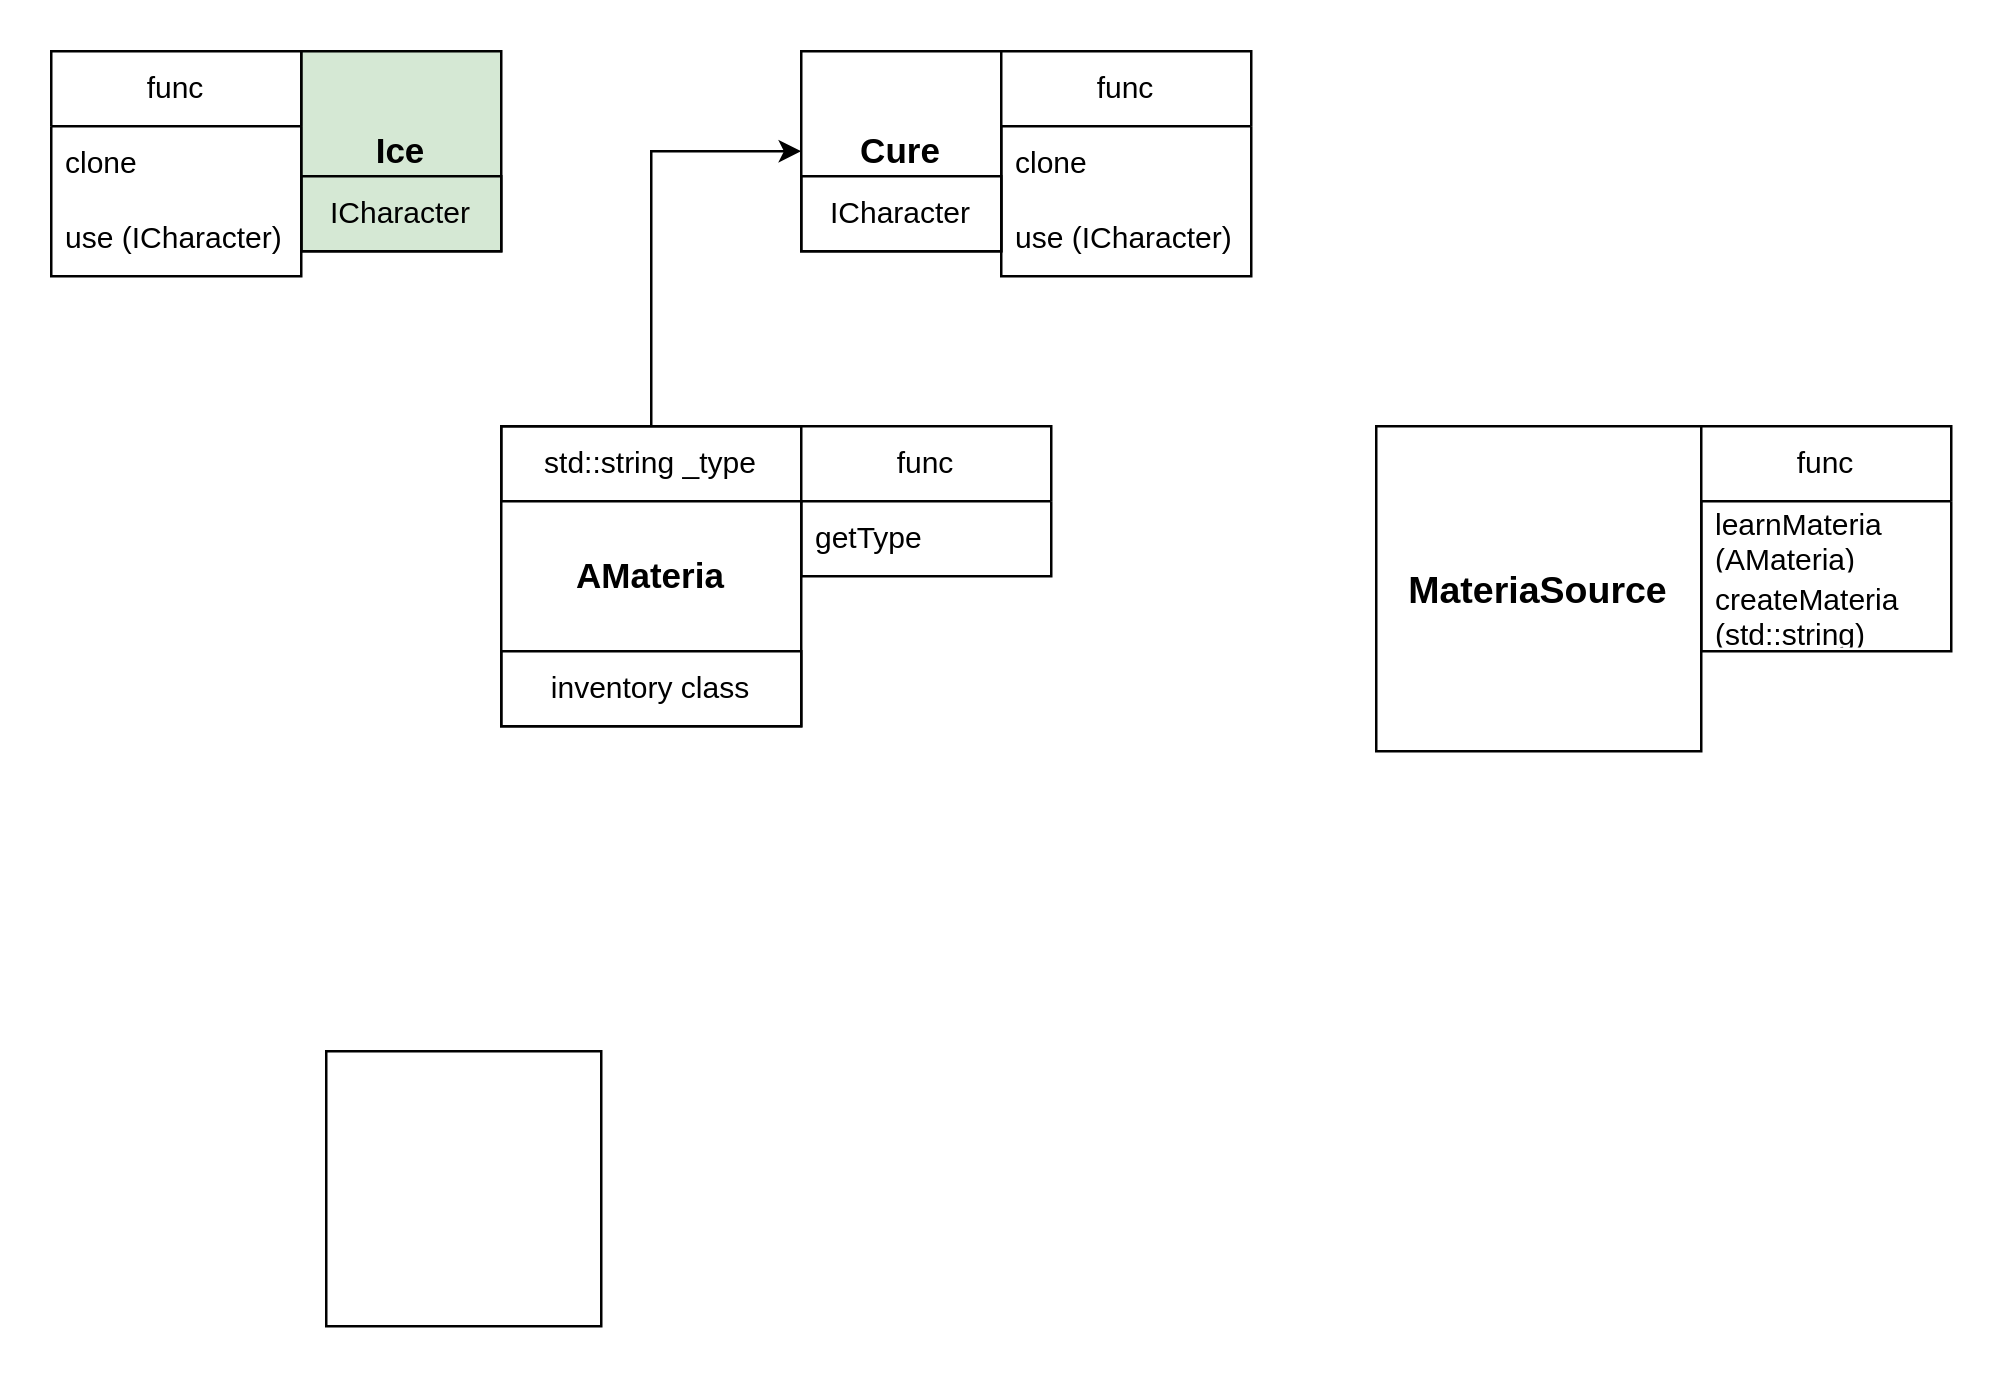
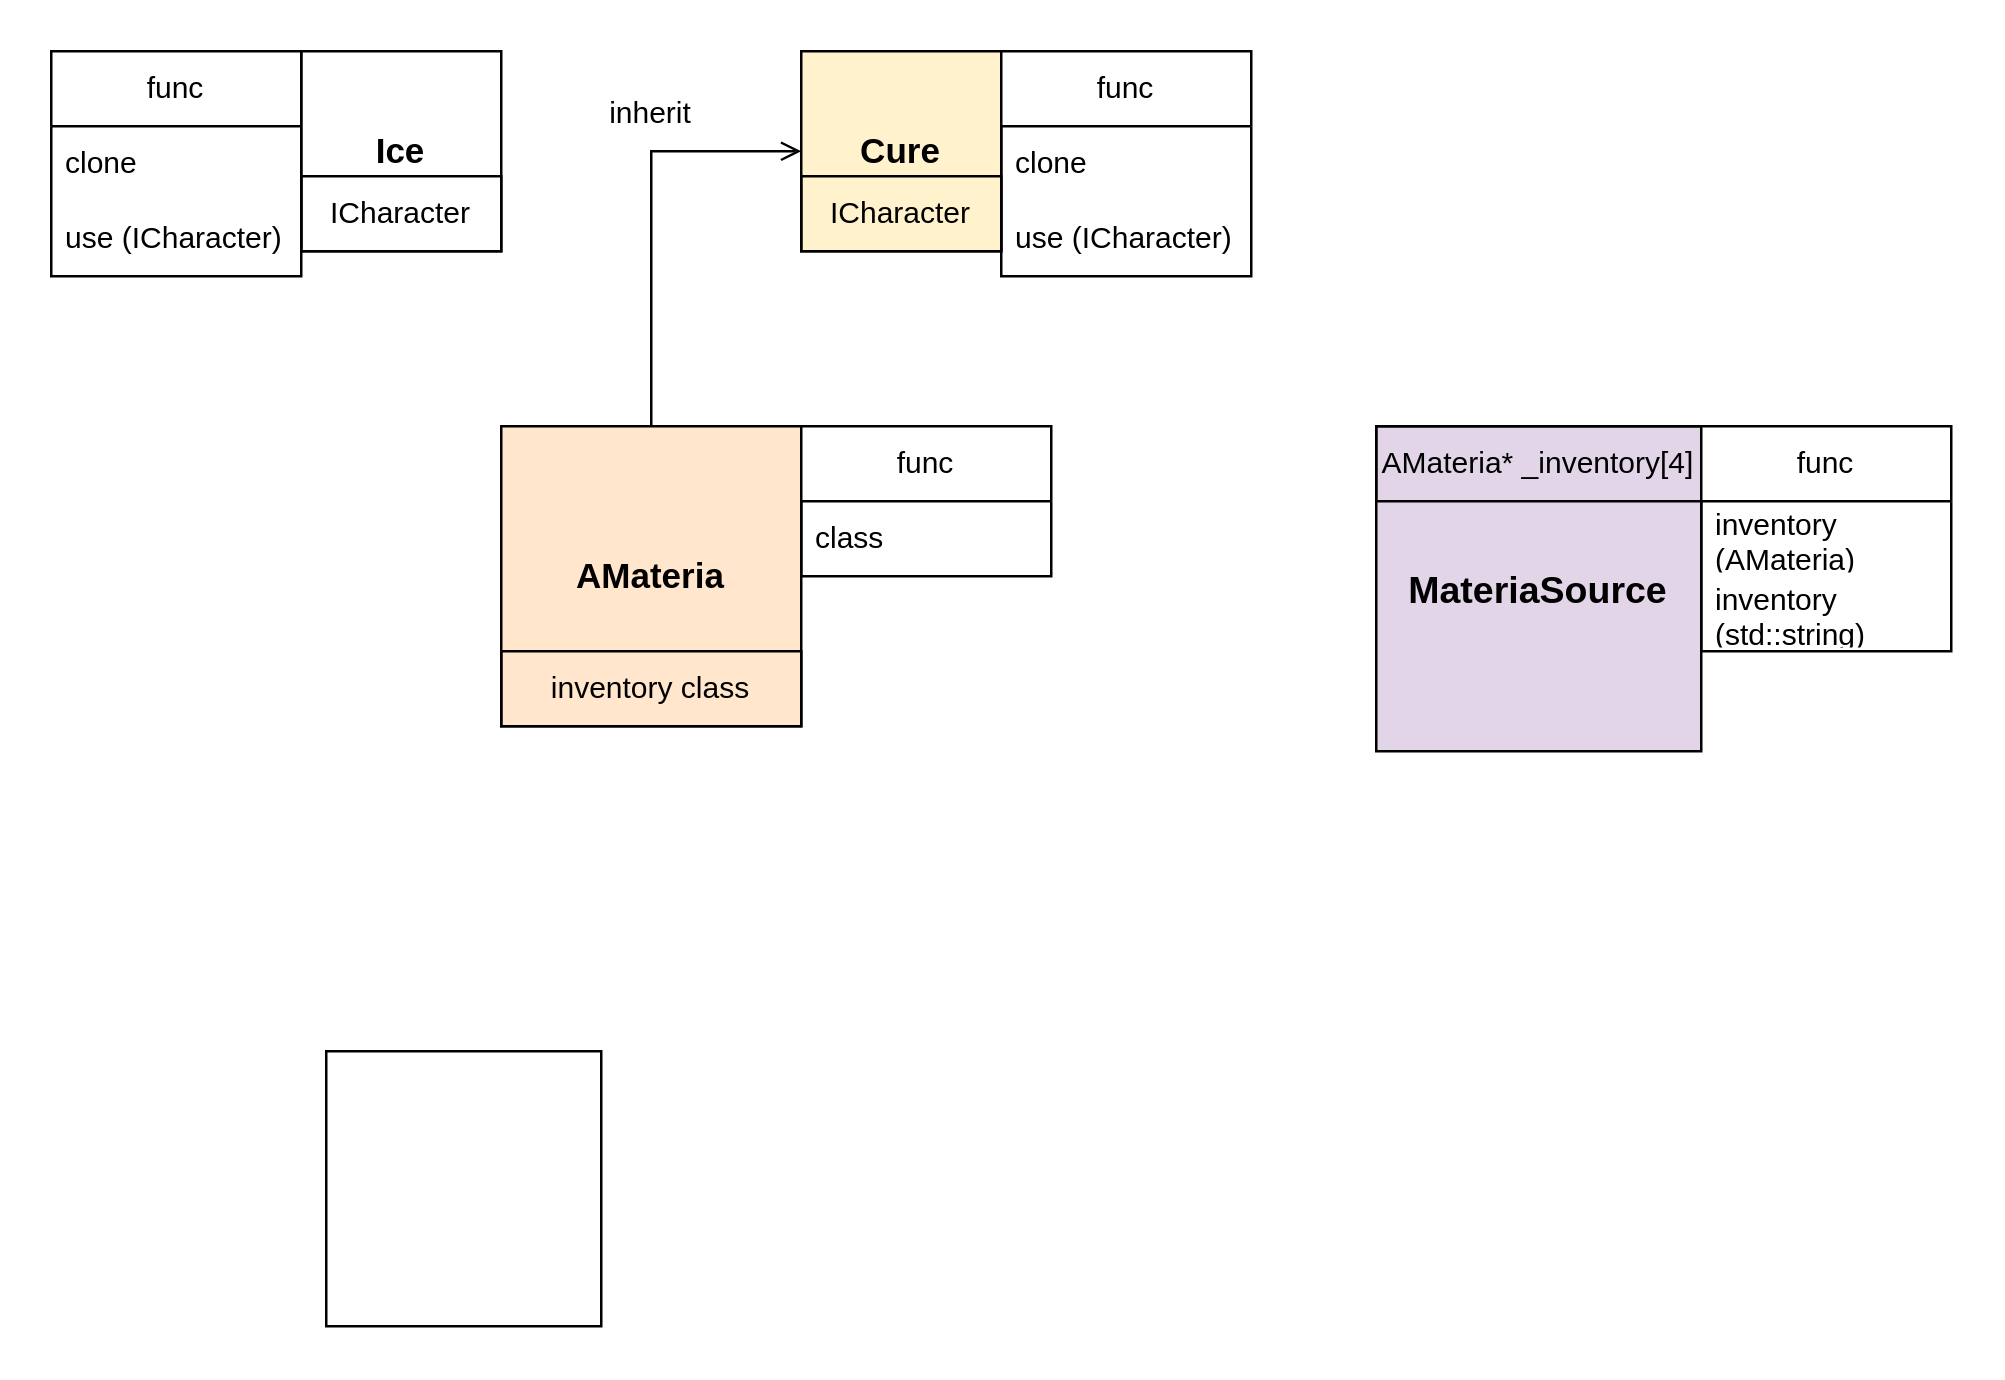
+ <mxCell id="10" value="inherit" style="text;html=1;align=center;verticalAlign=middle;whiteSpace=wrap;rounded=0;" vertex="1" parent="1"><mxGeometry x="230" y="30" width="60" height="30" as="geometry" /></mxCell>
- <mxCell id="7" value="&lt;b&gt;&lt;font style=&quot;font-size: 14px;&quot;&gt;Ice&lt;/font&gt;&lt;/b&gt;" style="whiteSpace=wrap;html=1;aspect=fixed;fillColor=#d5e8d4;" vertex="1" parent="1"><mxGeometry x="120" y="20" width="80" height="80" as="geometry" /></mxCell>
+ <mxCell id="7" value="&lt;b&gt;&lt;font style=&quot;font-size: 14px;&quot;&gt;Ice&lt;/font&gt;&lt;/b&gt;" style="whiteSpace=wrap;html=1;aspect=fixed;" vertex="1" parent="1"><mxGeometry x="120" y="20" width="80" height="80" as="geometry" /></mxCell>
- <mxCell id="2" value="" style="edgeStyle=orthogonalEdgeStyle;rounded=0;orthogonalLoop=1;jettySize=auto;html=1;entryX=0;entryY=0.5;entryDx=0;entryDy=0;" edge="1" parent="1" source="3" target="6"><mxGeometry relative="1" as="geometry"><mxPoint x="260" y="60" as="targetPoint" /></mxGeometry></mxCell>
+ <mxCell id="2" value="" style="edgeStyle=orthogonalEdgeStyle;rounded=0;orthogonalLoop=1;jettySize=auto;html=1;entryX=0;entryY=0.5;entryDx=0;entryDy=0;endArrow=open;" edge="1" parent="1" source="3" target="6"><mxGeometry relative="1" as="geometry"><mxPoint x="260" y="60" as="targetPoint" /></mxGeometry></mxCell>
- <mxCell id="6" value="&lt;b&gt;&lt;font style=&quot;font-size: 14px;&quot;&gt;Cure&lt;/font&gt;&lt;/b&gt;" style="whiteSpace=wrap;html=1;aspect=fixed;" vertex="1" parent="1"><mxGeometry x="320" y="20" width="80" height="80" as="geometry" /></mxCell>
+ <mxCell id="6" value="&lt;b&gt;&lt;font style=&quot;font-size: 14px;&quot;&gt;Cure&lt;/font&gt;&lt;/b&gt;" style="whiteSpace=wrap;html=1;aspect=fixed;fillColor=#fff2cc;" vertex="1" parent="1"><mxGeometry x="320" y="20" width="80" height="80" as="geometry" /></mxCell>
- <mxCell id="5" value="std::string _type" style="text;html=1;align=center;verticalAlign=middle;whiteSpace=wrap;rounded=0;strokeColor=default;" vertex="1" parent="1"><mxGeometry x="200" y="170" width="120" height="30" as="geometry" /></mxCell>
+ <mxCell id="12" value="AMateria* _inventory[4]" style="text;html=1;align=center;verticalAlign=middle;whiteSpace=wrap;rounded=0;strokeColor=default;" vertex="1" parent="1"><mxGeometry x="550" y="170" width="130" height="30" as="geometry" /></mxCell>
- <mxCell id="20" value="getType" style="text;strokeColor=none;fillColor=none;align=left;verticalAlign=middle;spacingLeft=4;spacingRight=4;overflow=hidden;points=[[0,0.5],[1,0.5]];portConstraint=eastwest;rotatable=0;whiteSpace=wrap;html=1;" vertex="1" parent="19"><mxGeometry y="30" width="100" height="30" as="geometry" /></mxCell>
+ <mxCell id="20" value="class" style="text;strokeColor=none;fillColor=none;align=left;verticalAlign=middle;spacingLeft=4;spacingRight=4;overflow=hidden;points=[[0,0.5],[1,0.5]];portConstraint=eastwest;rotatable=0;whiteSpace=wrap;html=1;" vertex="1" parent="19"><mxGeometry y="30" width="100" height="30" as="geometry" /></mxCell>
- <mxCell id="22" value="learnMateria (AMateria)" style="text;strokeColor=none;fillColor=none;align=left;verticalAlign=middle;spacingLeft=4;spacingRight=4;overflow=hidden;points=[[0,0.5],[1,0.5]];portConstraint=eastwest;rotatable=0;whiteSpace=wrap;html=1;" vertex="1" parent="21"><mxGeometry y="30" width="100" height="30" as="geometry" /></mxCell>
+ <mxCell id="22" value="inventory (AMateria)" style="text;strokeColor=none;fillColor=none;align=left;verticalAlign=middle;spacingLeft=4;spacingRight=4;overflow=hidden;points=[[0,0.5],[1,0.5]];portConstraint=eastwest;rotatable=0;whiteSpace=wrap;html=1;" vertex="1" parent="21"><mxGeometry y="30" width="100" height="30" as="geometry" /></mxCell>
- <mxCell id="3" value="&lt;font style=&quot;font-size: 14px;&quot;&gt;&lt;b&gt;AMateria&lt;/b&gt;&lt;/font&gt;" style="whiteSpace=wrap;html=1;aspect=fixed;" vertex="1" parent="1"><mxGeometry x="200" y="170" width="120" height="120" as="geometry" /></mxCell>
+ <mxCell id="3" value="&lt;font style=&quot;font-size: 14px;&quot;&gt;&lt;b&gt;AMateria&lt;/b&gt;&lt;/font&gt;" style="whiteSpace=wrap;html=1;aspect=fixed;fillColor=#ffe6cc;" vertex="1" parent="1"><mxGeometry x="200" y="170" width="120" height="120" as="geometry" /></mxCell>
- <mxCell id="11" value="&lt;b&gt;&lt;font style=&quot;font-size: 15px;&quot;&gt;MateriaSource&lt;/font&gt;&lt;/b&gt;" style="whiteSpace=wrap;html=1;aspect=fixed;" vertex="1" parent="1"><mxGeometry x="550" y="170" width="130" height="130" as="geometry" /></mxCell>
+ <mxCell id="11" value="&lt;b&gt;&lt;font style=&quot;font-size: 15px;&quot;&gt;MateriaSource&lt;/font&gt;&lt;/b&gt;" style="whiteSpace=wrap;html=1;aspect=fixed;fillColor=#e1d5e7;" vertex="1" parent="1"><mxGeometry x="550" y="170" width="130" height="130" as="geometry" /></mxCell>
- <mxCell id="23" value="createMateria (std::string)" style="text;strokeColor=none;fillColor=none;align=left;verticalAlign=middle;spacingLeft=4;spacingRight=4;overflow=hidden;points=[[0,0.5],[1,0.5]];portConstraint=eastwest;rotatable=0;whiteSpace=wrap;html=1;" vertex="1" parent="21"><mxGeometry y="60" width="100" height="30" as="geometry" /></mxCell>
+ <mxCell id="23" value="inventory (std::string)" style="text;strokeColor=none;fillColor=none;align=left;verticalAlign=middle;spacingLeft=4;spacingRight=4;overflow=hidden;points=[[0,0.5],[1,0.5]];portConstraint=eastwest;rotatable=0;whiteSpace=wrap;html=1;" vertex="1" parent="21"><mxGeometry y="60" width="100" height="30" as="geometry" /></mxCell>
